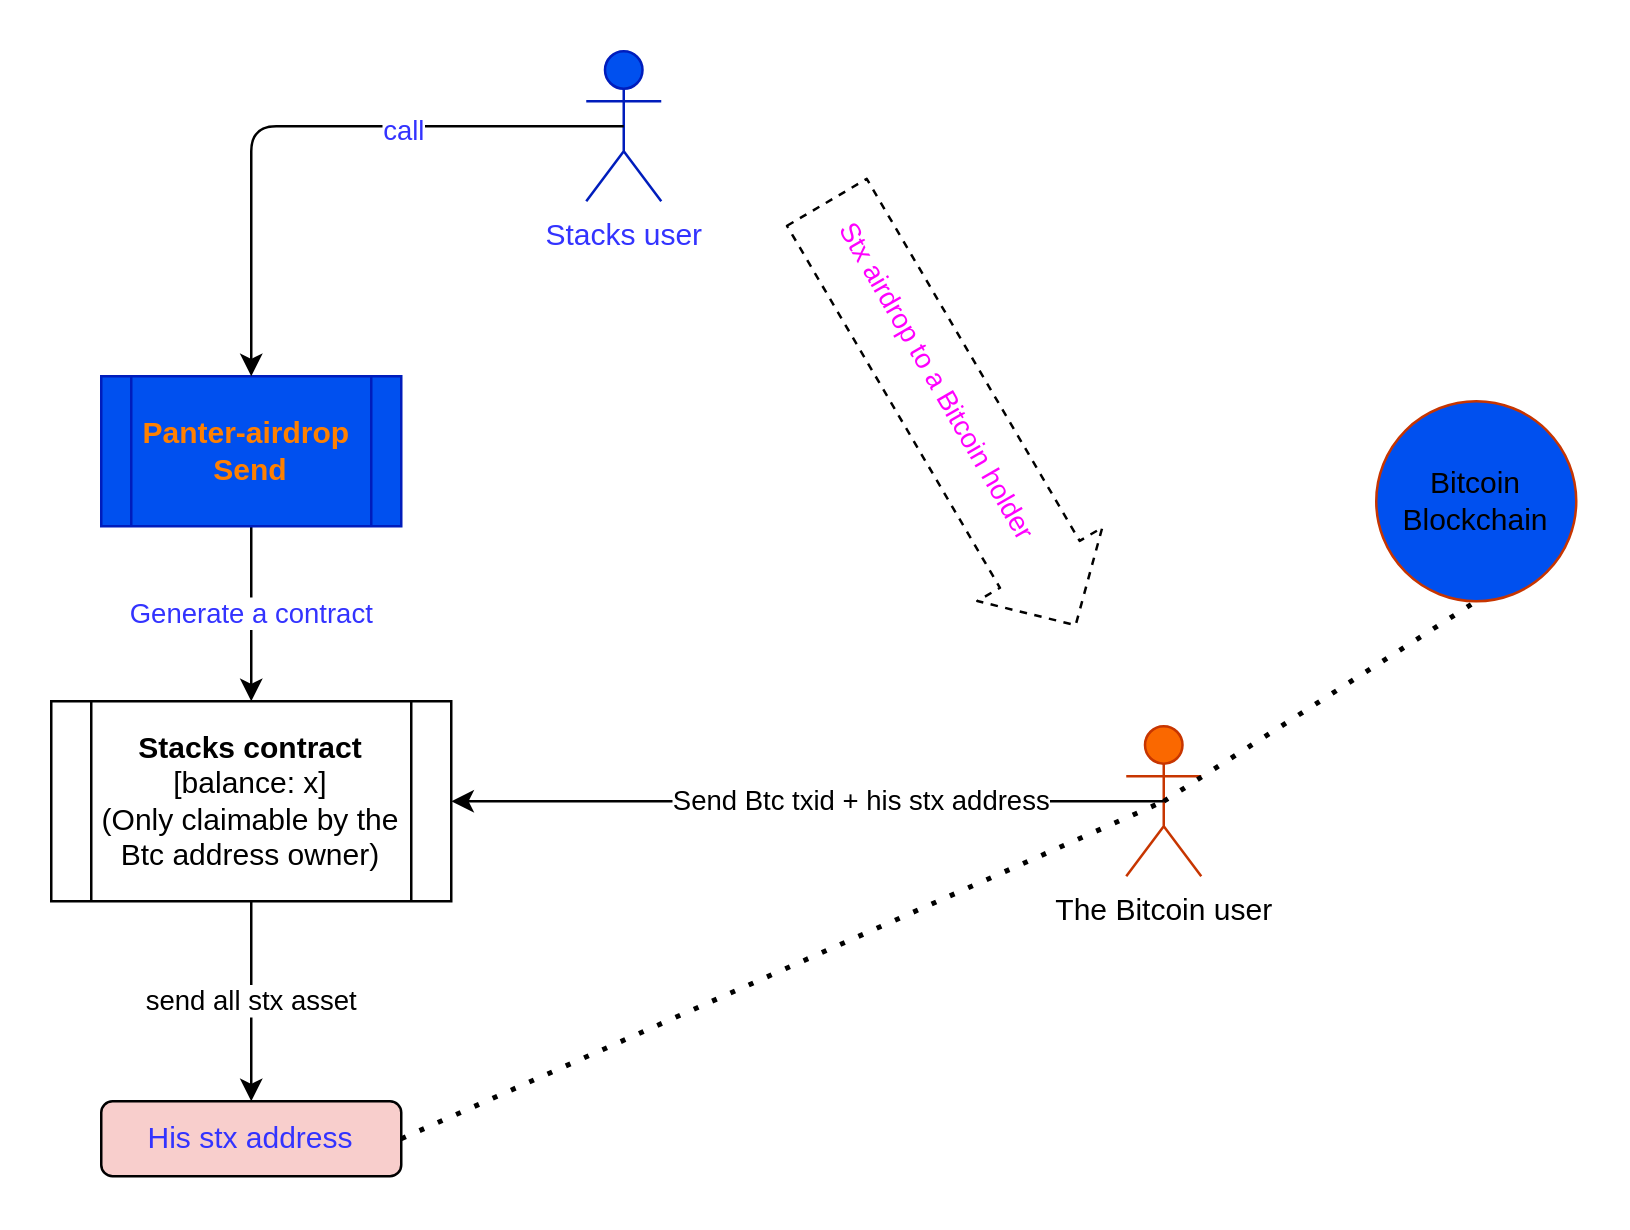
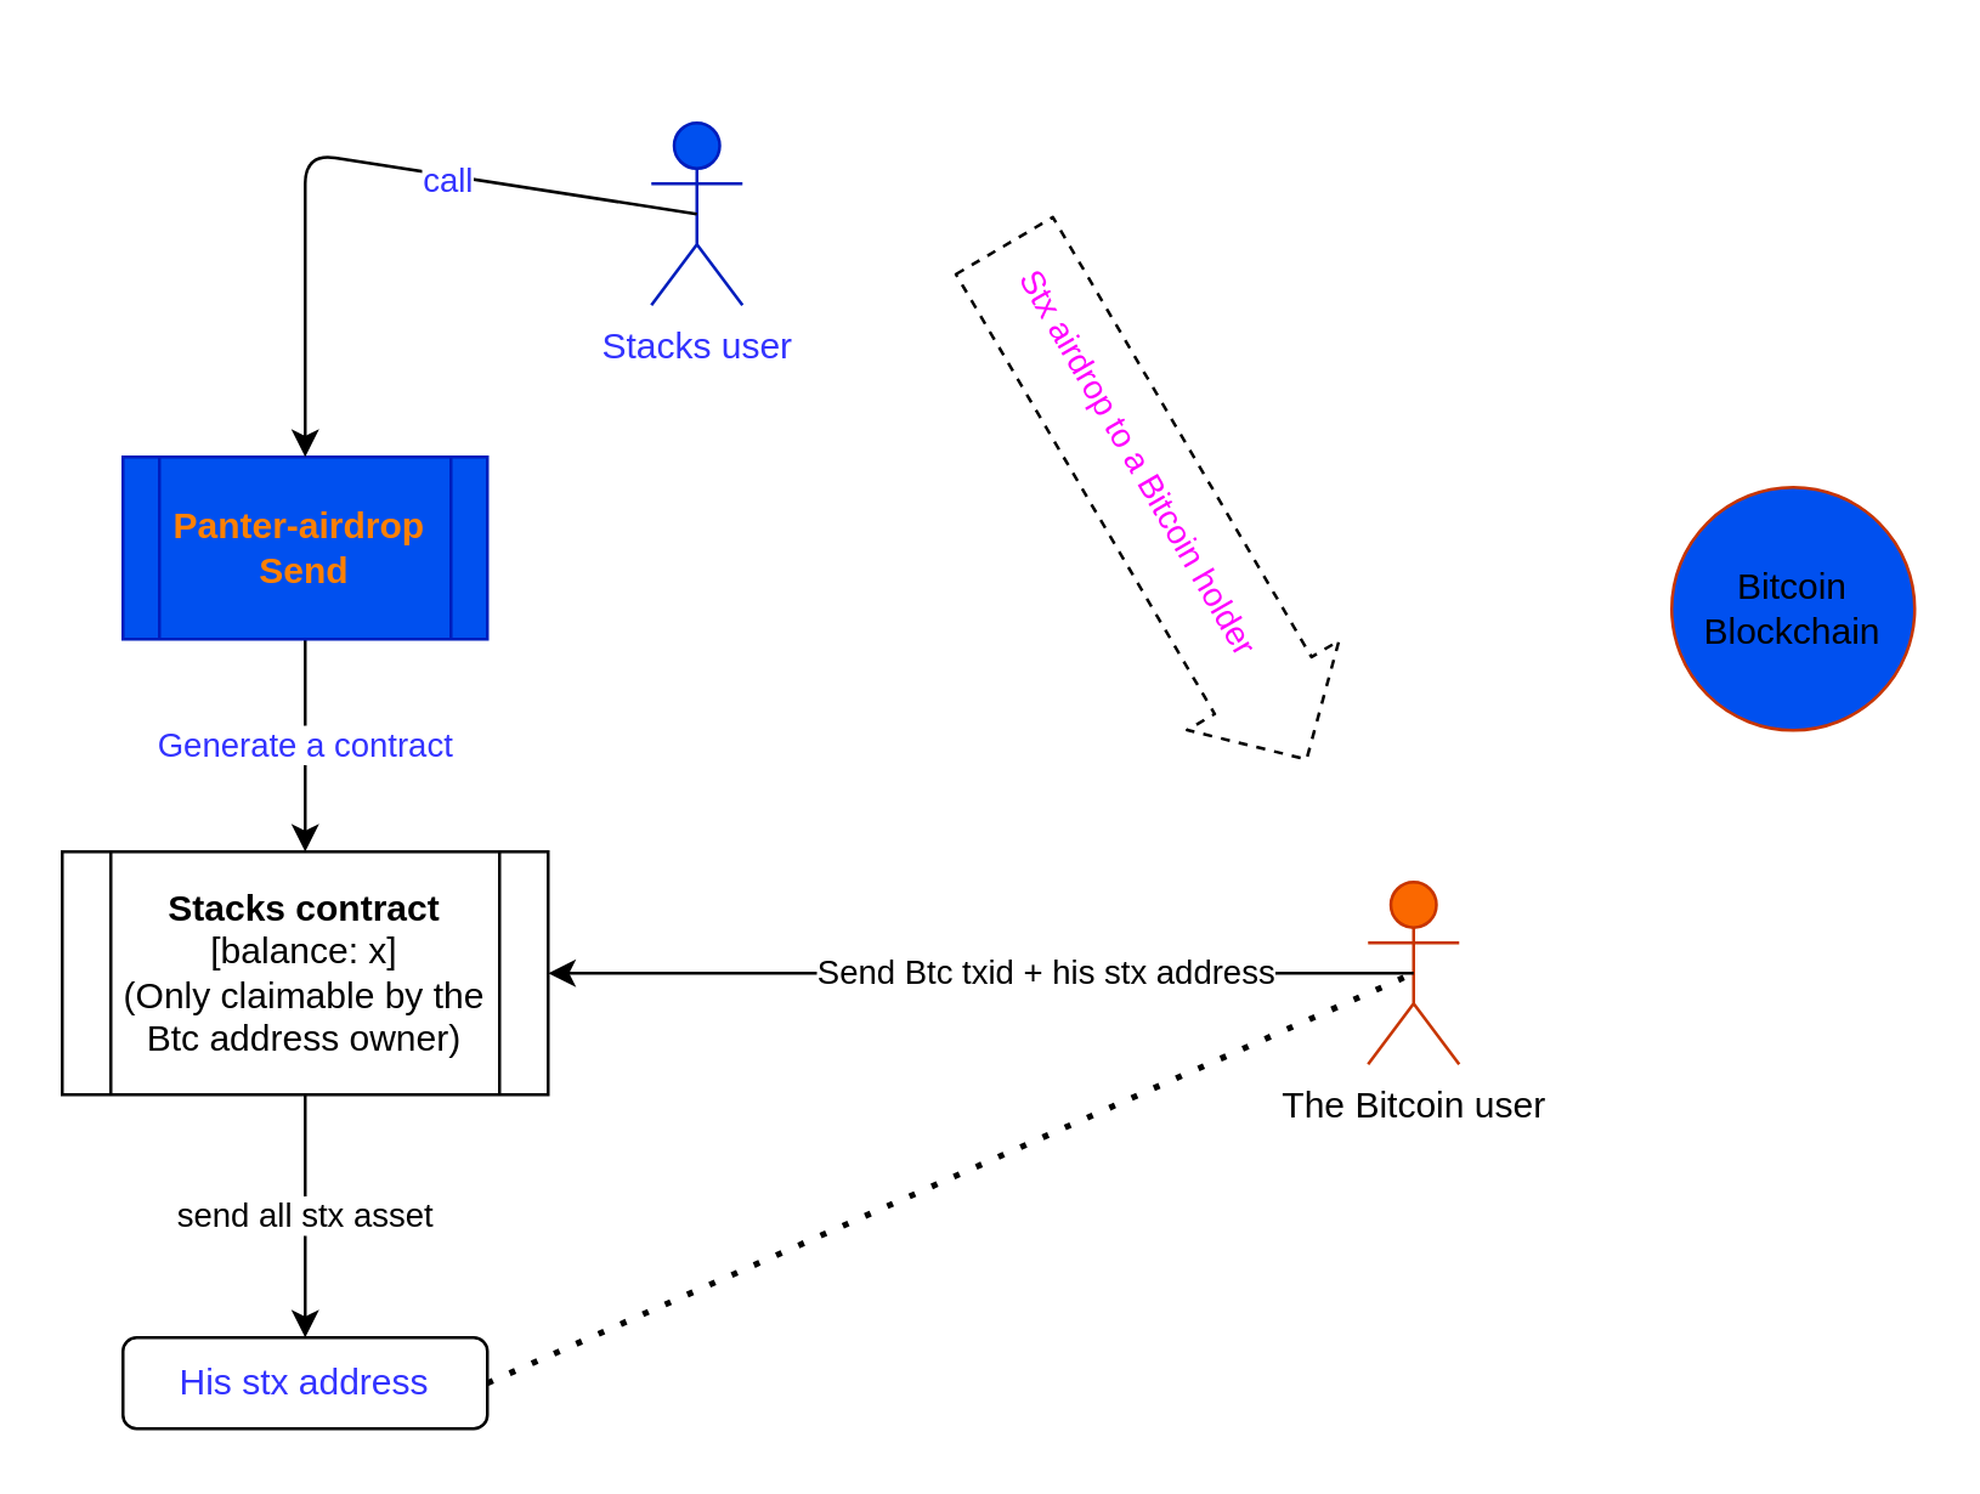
- <mxCell id="4" value="Stacks user" style="shape=umlActor;verticalLabelPosition=bottom;verticalAlign=top;html=1;outlineConnect=0;fillColor=#0050ef;strokeColor=#001DBC;fontColor=#3333FF;" vertex="1" parent="1"><mxGeometry x="234" y="20" width="30" height="60" as="geometry" /></mxCell>
+ <mxCell id="4" value="Stacks user" style="shape=umlActor;verticalLabelPosition=bottom;verticalAlign=top;html=1;outlineConnect=0;fillColor=#0050ef;strokeColor=#001DBC;fontColor=#3333FF;" vertex="1" parent="1"><mxGeometry x="214" y="40" width="30" height="60" as="geometry" /></mxCell>
- <mxCell id="15" value="" style="endArrow=none;dashed=1;html=1;dashPattern=1 3;strokeWidth=2;fontColor=#3333FF;exitX=0.5;exitY=0.5;exitDx=0;exitDy=0;exitPerimeter=0;entryX=0.5;entryY=1;entryDx=0;entryDy=0;" edge="1" parent="1" source="8" target="14"><mxGeometry width="50" height="50" relative="1" as="geometry"><mxPoint x="530" y="290" as="sourcePoint" /><mxPoint x="580" y="240" as="targetPoint" /></mxGeometry></mxCell>
- <mxCell id="11" value="His stx address" style="rounded=1;whiteSpace=wrap;html=1;fontColor=#3333FF;fillColor=#f8cecc;" vertex="1" parent="1"><mxGeometry x="40" y="440" width="120" height="30" as="geometry" /></mxCell>
+ <mxCell id="11" value="His stx address" style="rounded=1;whiteSpace=wrap;html=1;fontColor=#3333FF;" vertex="1" parent="1"><mxGeometry x="40" y="440" width="120" height="30" as="geometry" /></mxCell>
